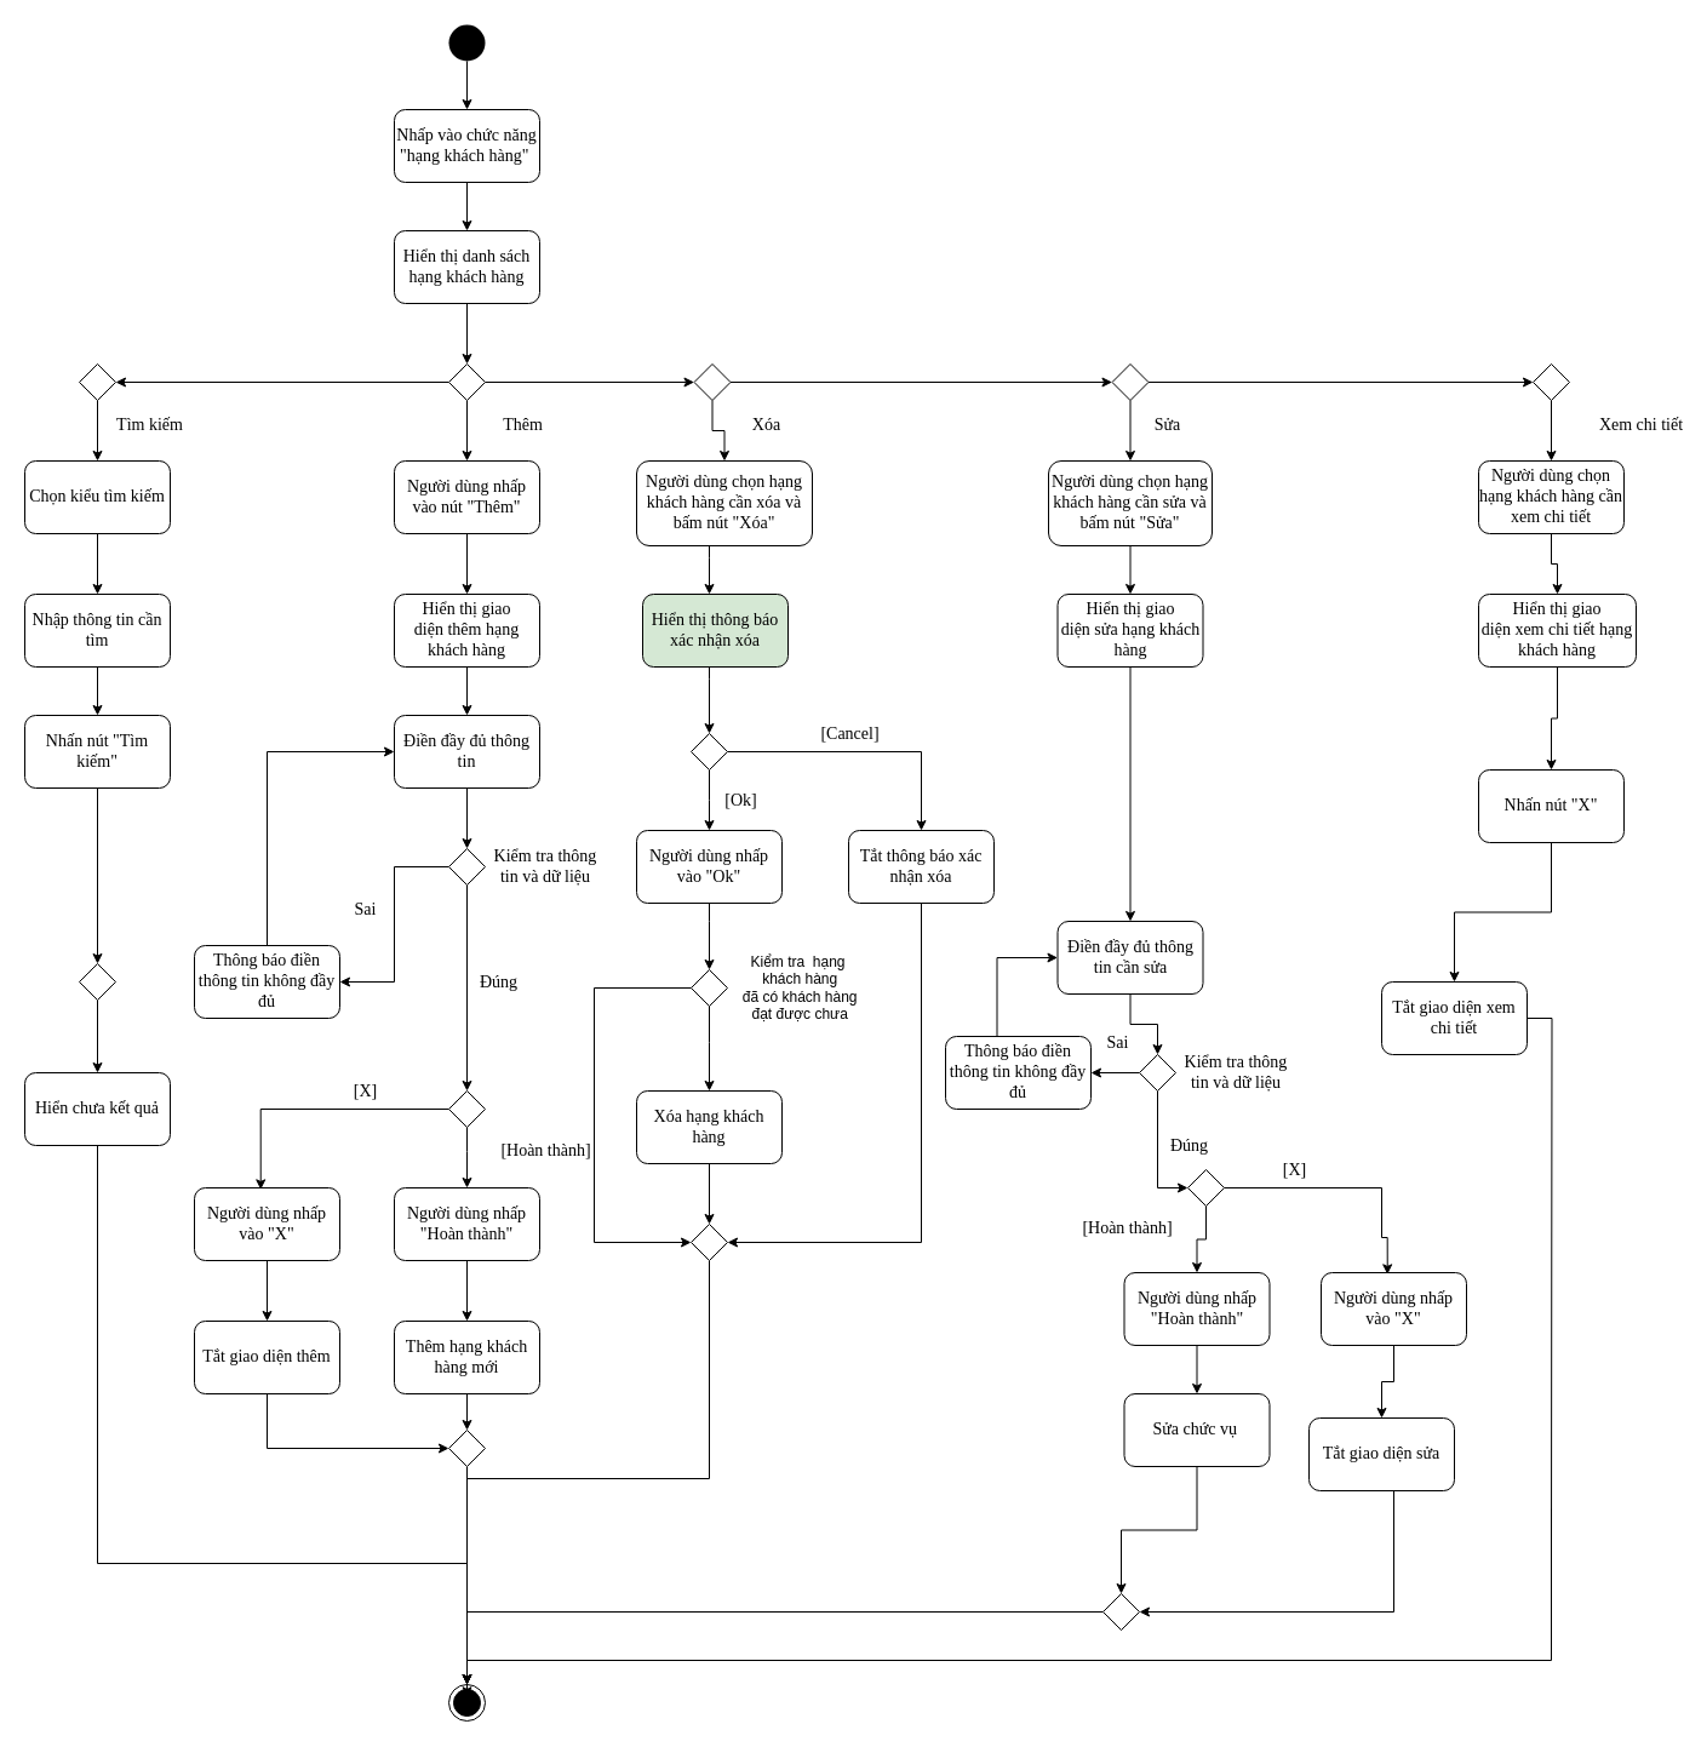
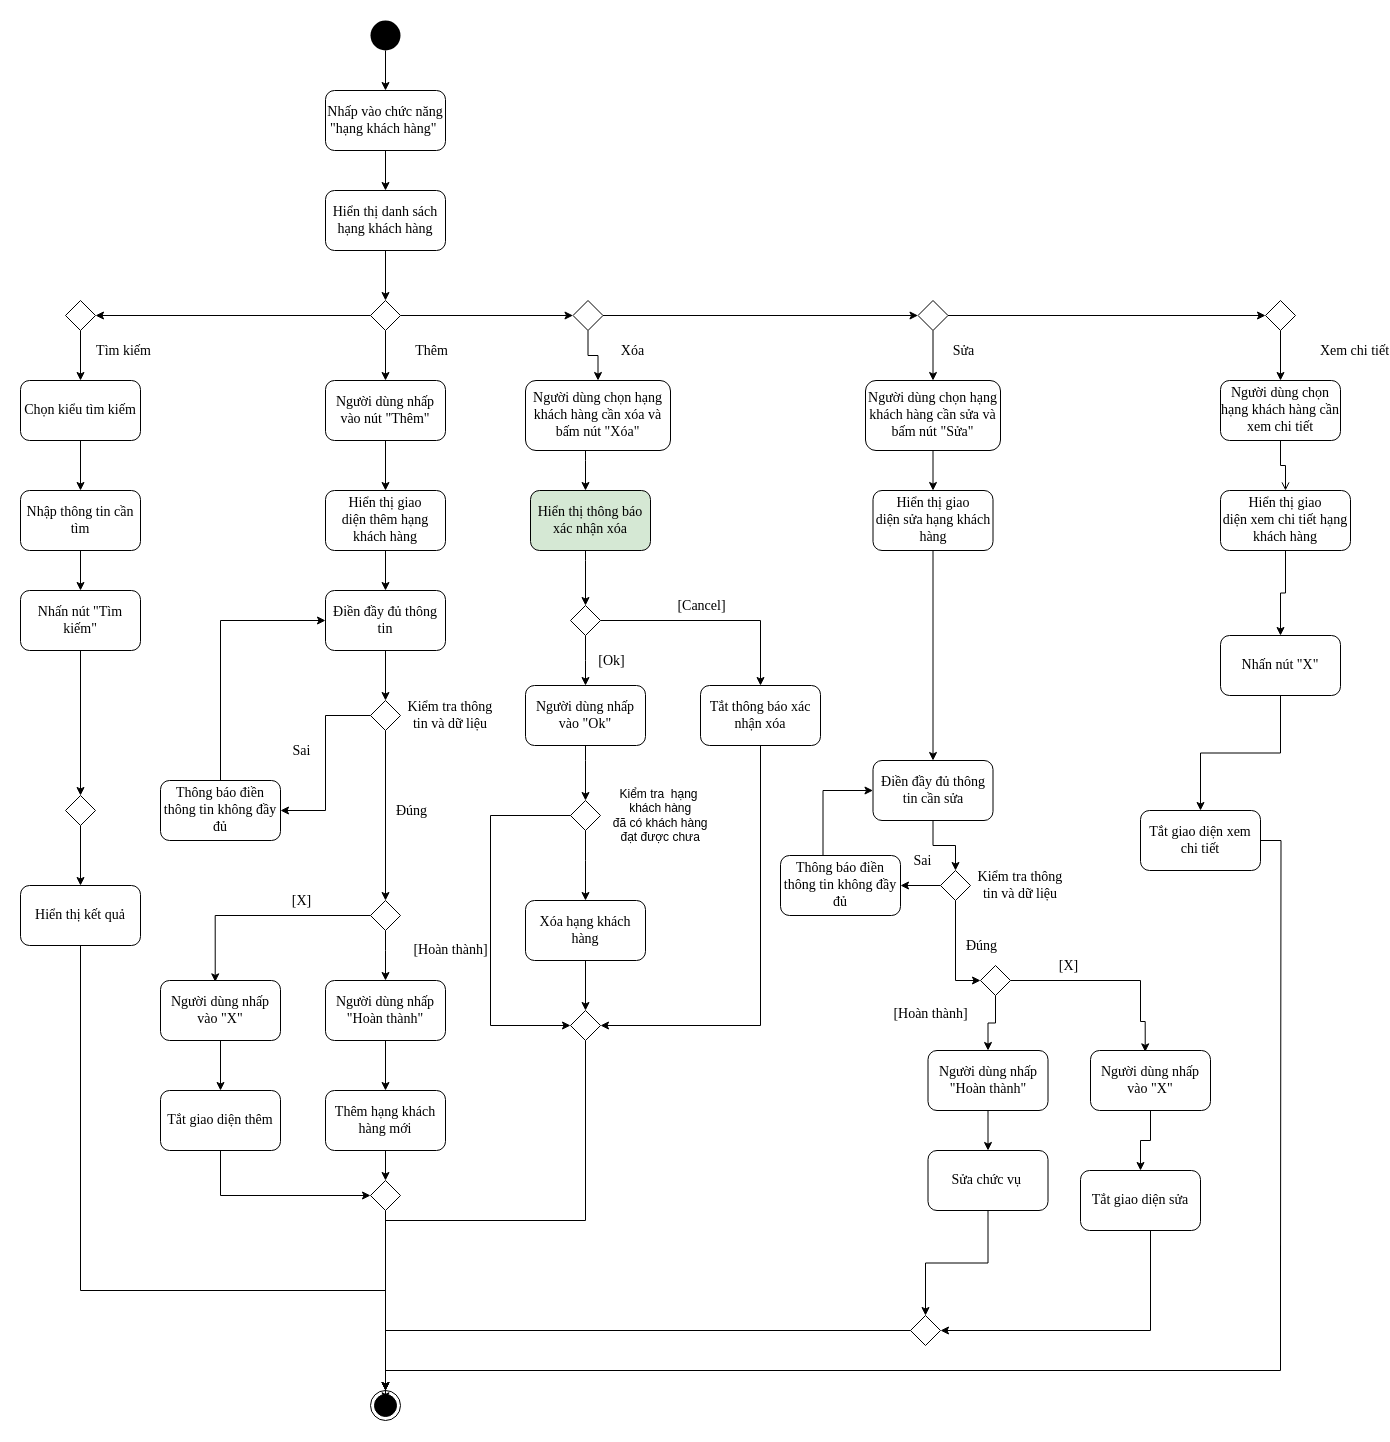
- <mxCell id="66" style="edgeStyle=orthogonalEdgeStyle;rounded=0;orthogonalLoop=1;jettySize=auto;html=1;fontFamily=Verdana;fontSize=14;" edge="1" parent="1" source="67" target="71"><mxGeometry relative="1" as="geometry" /></mxCell>
+ <mxCell id="66" style="edgeStyle=orthogonalEdgeStyle;rounded=0;orthogonalLoop=1;jettySize=auto;html=1;fontFamily=Verdana;fontSize=14;endArrow=open;" edge="1" parent="1" source="67" target="71"><mxGeometry relative="1" as="geometry" /></mxCell>
- <mxCell id="82" value="&lt;span style=&quot;font-size: 14px;&quot;&gt;Hiển chưa kết quả&lt;/span&gt;" style="rounded=1;whiteSpace=wrap;html=1;fontFamily=Verdana;fontSize=14;" vertex="1" parent="1"><mxGeometry x="20" y="885" width="120" height="60" as="geometry" /></mxCell>
+ <mxCell id="82" value="&lt;span style=&quot;font-size: 14px;&quot;&gt;Hiển thị kết quả&lt;/span&gt;" style="rounded=1;whiteSpace=wrap;html=1;fontFamily=Verdana;fontSize=14;" vertex="1" parent="1"><mxGeometry x="20" y="885" width="120" height="60" as="geometry" /></mxCell>
